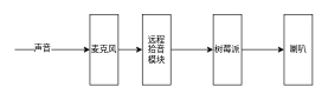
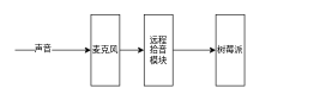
- <mxCell id="7" style="edgeStyle=orthogonalEdgeStyle;rounded=0;orthogonalLoop=1;jettySize=auto;html=1;exitX=1;exitY=0.5;exitDx=0;exitDy=0;entryX=0;entryY=0.5;entryDx=0;entryDy=0;" edge="1" parent="1" source="8" target="2"><mxGeometry relative="1" as="geometry" /></mxCell>
- <mxCell id="2" value="喇叭" style="rounded=0;whiteSpace=wrap;html=1;" vertex="1" parent="1"><mxGeometry x="400" y="20" width="40" height="100" as="geometry" /></mxCell>
